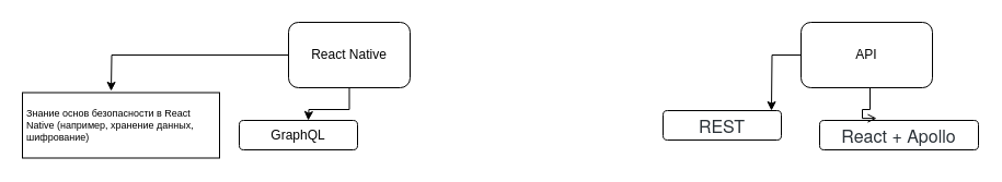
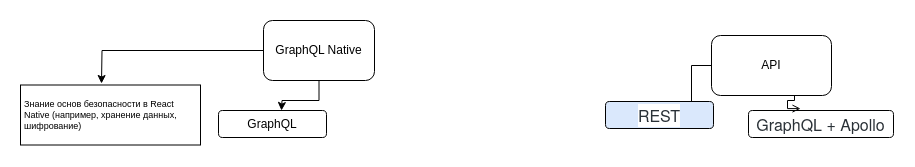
- <mxCell id="4" value="React Native" style="rounded=1;whiteSpace=wrap;html=1;" vertex="1" parent="1"><mxGeometry x="263" y="20" width="111" height="60" as="geometry" /></mxCell>
+ <mxCell id="4" value="GraphQL Native" style="rounded=1;whiteSpace=wrap;html=1;" vertex="1" parent="1"><mxGeometry x="263" y="20" width="111" height="60" as="geometry" /></mxCell>
- <mxCell id="7" value="API" style="rounded=1;whiteSpace=wrap;html=1;" vertex="1" parent="1"><mxGeometry x="731" y="20" width="120" height="60" as="geometry" /></mxCell>
+ <mxCell id="7" value="API" style="rounded=1;whiteSpace=wrap;html=1;" vertex="1" parent="1"><mxGeometry x="711" y="35" width="120" height="60" as="geometry" /></mxCell>
- <mxCell id="8" value="&lt;span style=&quot;color: rgb(42, 49, 55); font-family: &amp;quot;hh sans&amp;quot;, &amp;quot;Helvetica Neue&amp;quot;, sans-serif; font-size: 16px; text-align: left; background-color: rgb(255, 255, 255);&quot;&gt;REST&lt;/span&gt;" style="rounded=1;whiteSpace=wrap;html=1;" vertex="1" parent="1"><mxGeometry x="605" y="101" width="108" height="27" as="geometry" /></mxCell>
+ <mxCell id="8" value="&lt;span style=&quot;color: rgb(42, 49, 55); font-family: &amp;quot;hh sans&amp;quot;, &amp;quot;Helvetica Neue&amp;quot;, sans-serif; font-size: 16px; text-align: left; background-color: rgb(255, 255, 255);&quot;&gt;REST&lt;/span&gt;" style="rounded=1;whiteSpace=wrap;html=1;fillColor=#dae8fc;" vertex="1" parent="1"><mxGeometry x="605" y="101" width="108" height="27" as="geometry" /></mxCell>
- <mxCell id="9" value="&lt;span style=&quot;color: rgb(42, 49, 55); font-family: &amp;quot;hh sans&amp;quot;, &amp;quot;Helvetica Neue&amp;quot;, sans-serif; font-size: 16px; text-align: left; background-color: rgb(255, 255, 255);&quot;&gt;React + Apollo&lt;/span&gt;" style="rounded=1;whiteSpace=wrap;html=1;" vertex="1" parent="1"><mxGeometry x="748" y="110" width="145" height="27" as="geometry" /></mxCell>
+ <mxCell id="9" value="&lt;span style=&quot;color: rgb(42, 49, 55); font-family: &amp;quot;hh sans&amp;quot;, &amp;quot;Helvetica Neue&amp;quot;, sans-serif; font-size: 16px; text-align: left; background-color: rgb(255, 255, 255);&quot;&gt;GraphQL + Apollo&lt;/span&gt;" style="rounded=1;whiteSpace=wrap;html=1;" vertex="1" parent="1"><mxGeometry x="748" y="110" width="145" height="27" as="geometry" /></mxCell>
